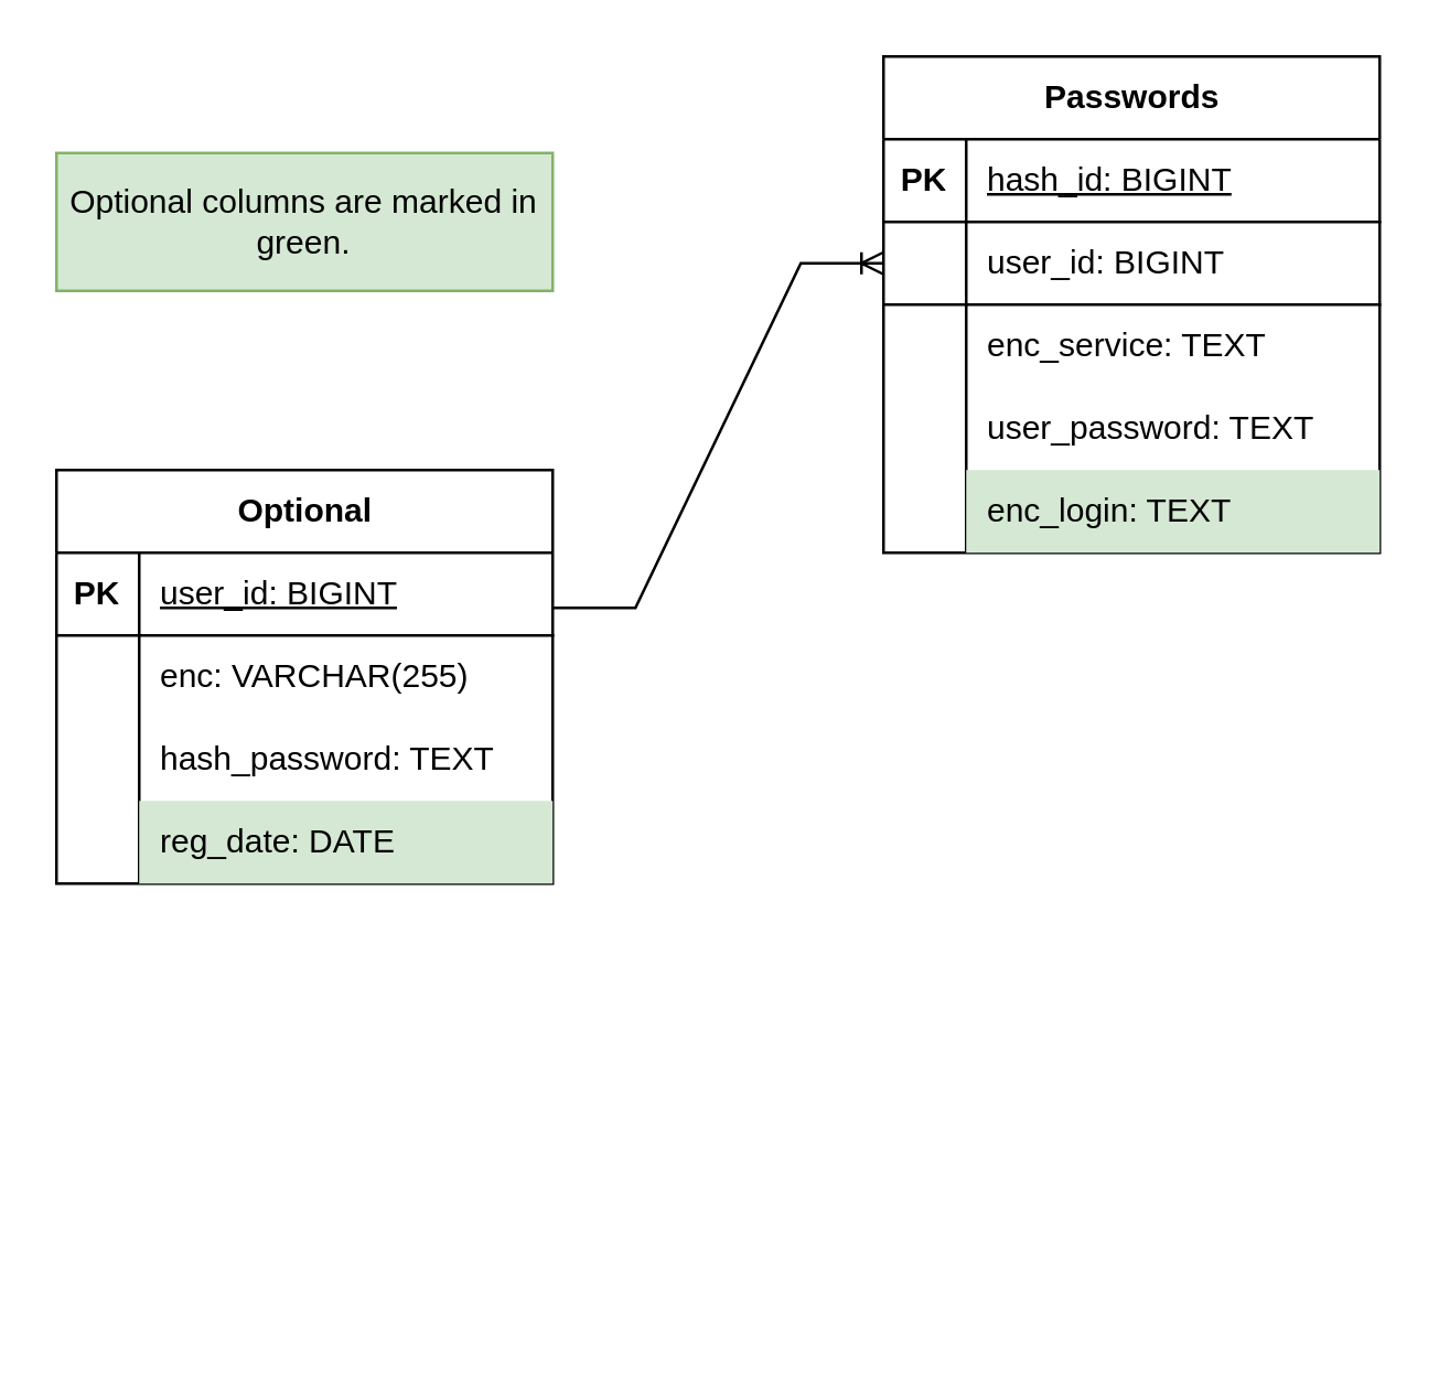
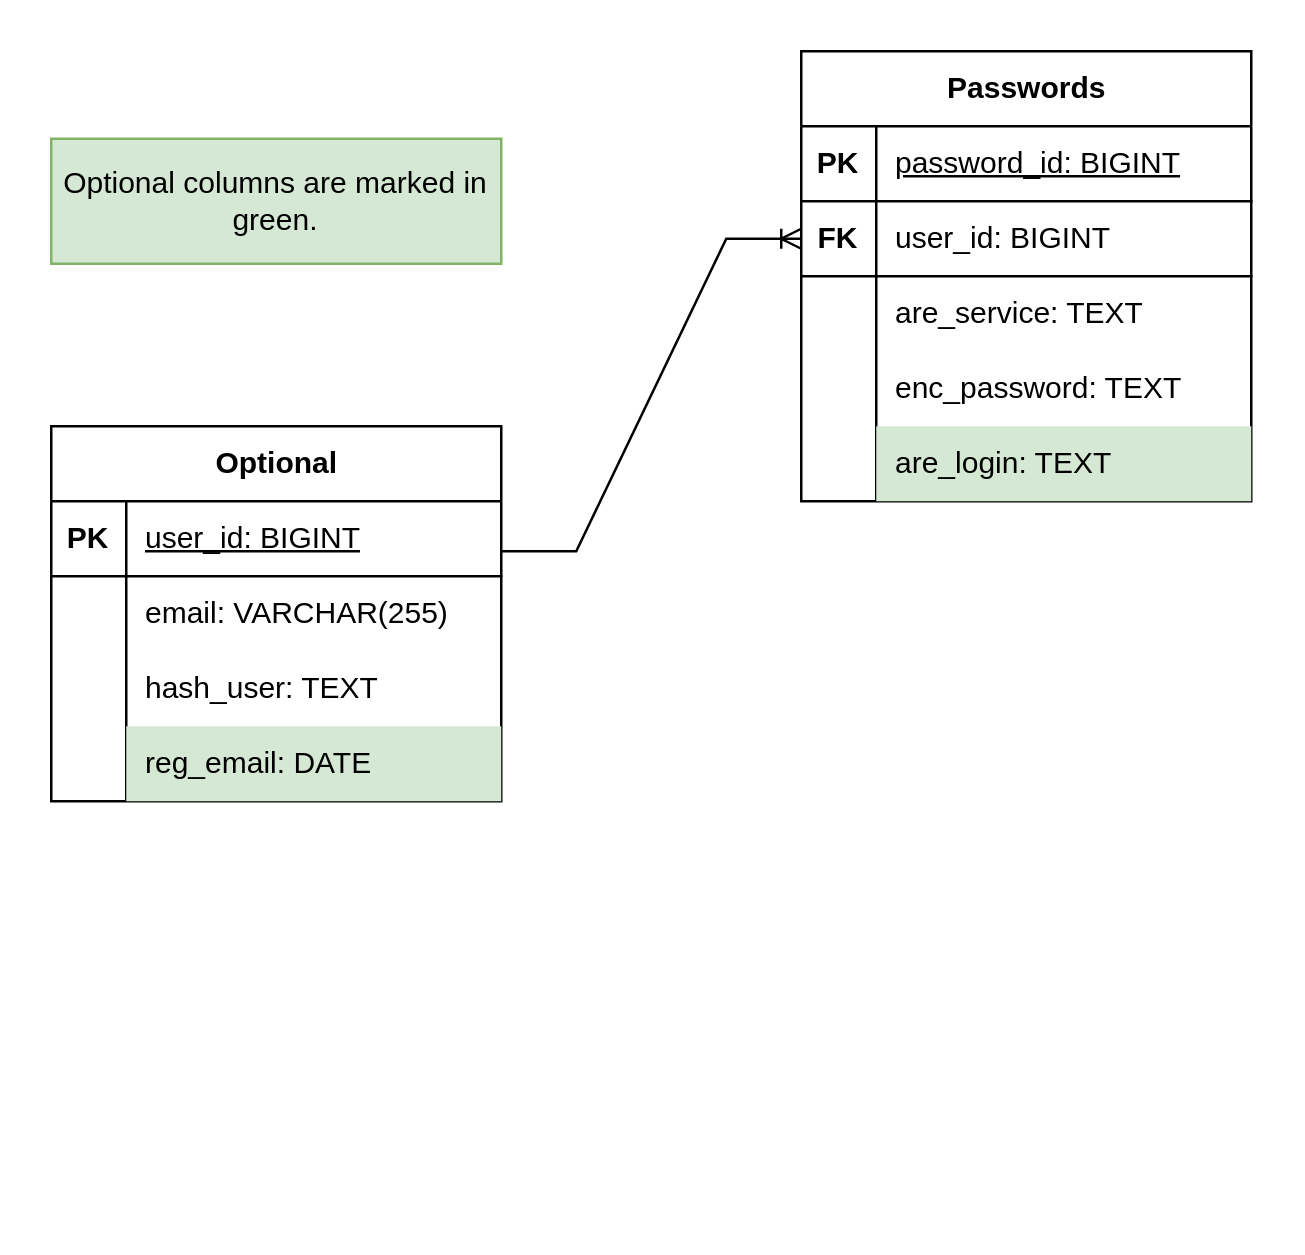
- <mxCell id="18" value="&lt;span style=&quot;font-weight: normal;&quot;&gt;hash_id: BIGINT&lt;/span&gt;" style="shape=partialRectangle;connectable=0;fillColor=none;top=0;left=0;bottom=0;right=0;align=left;spacingLeft=6;fontStyle=5;overflow=hidden;whiteSpace=wrap;html=1;" vertex="1" parent="16"><mxGeometry x="30" width="150" height="30" as="geometry"><mxRectangle width="150" height="30" as="alternateBounds" /></mxGeometry></mxCell>
+ <mxCell id="18" value="&lt;span style=&quot;font-weight: normal;&quot;&gt;password_id: BIGINT&lt;/span&gt;" style="shape=partialRectangle;connectable=0;fillColor=none;top=0;left=0;bottom=0;right=0;align=left;spacingLeft=6;fontStyle=5;overflow=hidden;whiteSpace=wrap;html=1;" vertex="1" parent="16"><mxGeometry x="30" width="150" height="30" as="geometry"><mxRectangle width="150" height="30" as="alternateBounds" /></mxGeometry></mxCell>
+ <mxCell id="36" value="FK" style="shape=partialRectangle;connectable=0;fillColor=none;top=0;left=0;bottom=0;right=0;fontStyle=1;overflow=hidden;whiteSpace=wrap;html=1;" vertex="1" parent="1"><mxGeometry x="320" y="80" width="30" height="30" as="geometry"><mxRectangle width="30" height="30" as="alternateBounds" /></mxGeometry></mxCell>
- <mxCell id="24" value="enc_service: TEXT" style="shape=partialRectangle;connectable=0;fillColor=none;top=0;left=0;bottom=0;right=0;align=left;spacingLeft=6;overflow=hidden;whiteSpace=wrap;html=1;" vertex="1" parent="22"><mxGeometry x="30" width="150" height="30" as="geometry"><mxRectangle width="150" height="30" as="alternateBounds" /></mxGeometry></mxCell>
+ <mxCell id="24" value="are_service: TEXT" style="shape=partialRectangle;connectable=0;fillColor=none;top=0;left=0;bottom=0;right=0;align=left;spacingLeft=6;overflow=hidden;whiteSpace=wrap;html=1;" vertex="1" parent="22"><mxGeometry x="30" width="150" height="30" as="geometry"><mxRectangle width="150" height="30" as="alternateBounds" /></mxGeometry></mxCell>
- <mxCell id="27" value="user_password: TEXT" style="shape=partialRectangle;connectable=0;fillColor=none;top=0;left=0;bottom=0;right=0;align=left;spacingLeft=6;overflow=hidden;whiteSpace=wrap;html=1;" vertex="1" parent="25"><mxGeometry x="30" width="150" height="30" as="geometry"><mxRectangle width="150" height="30" as="alternateBounds" /></mxGeometry></mxCell>
+ <mxCell id="27" value="enc_password: TEXT" style="shape=partialRectangle;connectable=0;fillColor=none;top=0;left=0;bottom=0;right=0;align=left;spacingLeft=6;overflow=hidden;whiteSpace=wrap;html=1;" vertex="1" parent="25"><mxGeometry x="30" width="150" height="30" as="geometry"><mxRectangle width="150" height="30" as="alternateBounds" /></mxGeometry></mxCell>
- <mxCell id="30" value="enc_login: TEXT" style="shape=partialRectangle;connectable=0;fillColor=#d5e8d4;top=0;left=0;bottom=0;right=0;align=left;spacingLeft=6;overflow=hidden;whiteSpace=wrap;html=1;strokeColor=#82b366;" vertex="1" parent="28"><mxGeometry x="30" width="150" height="30" as="geometry"><mxRectangle width="150" height="30" as="alternateBounds" /></mxGeometry></mxCell>
+ <mxCell id="30" value="are_login: TEXT" style="shape=partialRectangle;connectable=0;fillColor=#d5e8d4;top=0;left=0;bottom=0;right=0;align=left;spacingLeft=6;overflow=hidden;whiteSpace=wrap;html=1;strokeColor=#82b366;" vertex="1" parent="28"><mxGeometry x="30" width="150" height="30" as="geometry"><mxRectangle width="150" height="30" as="alternateBounds" /></mxGeometry></mxCell>
- <mxCell id="8" value="enc: VARCHAR(255)" style="shape=partialRectangle;connectable=0;fillColor=none;top=0;left=0;bottom=0;right=0;align=left;spacingLeft=6;overflow=hidden;whiteSpace=wrap;html=1;" vertex="1" parent="6"><mxGeometry x="30" width="150" height="30" as="geometry"><mxRectangle width="150" height="30" as="alternateBounds" /></mxGeometry></mxCell>
+ <mxCell id="8" value="email: VARCHAR(255)" style="shape=partialRectangle;connectable=0;fillColor=none;top=0;left=0;bottom=0;right=0;align=left;spacingLeft=6;overflow=hidden;whiteSpace=wrap;html=1;" vertex="1" parent="6"><mxGeometry x="30" width="150" height="30" as="geometry"><mxRectangle width="150" height="30" as="alternateBounds" /></mxGeometry></mxCell>
- <mxCell id="11" value="hash_password: TEXT" style="shape=partialRectangle;connectable=0;fillColor=none;top=0;left=0;bottom=0;right=0;align=left;spacingLeft=6;overflow=hidden;whiteSpace=wrap;html=1;" vertex="1" parent="9"><mxGeometry x="30" width="150" height="30" as="geometry"><mxRectangle width="150" height="30" as="alternateBounds" /></mxGeometry></mxCell>
+ <mxCell id="11" value="hash_user: TEXT" style="shape=partialRectangle;connectable=0;fillColor=none;top=0;left=0;bottom=0;right=0;align=left;spacingLeft=6;overflow=hidden;whiteSpace=wrap;html=1;" vertex="1" parent="9"><mxGeometry x="30" width="150" height="30" as="geometry"><mxRectangle width="150" height="30" as="alternateBounds" /></mxGeometry></mxCell>
- <mxCell id="14" value="reg_date: DATE" style="shape=partialRectangle;connectable=0;fillColor=#d5e8d4;top=0;left=0;bottom=0;right=0;align=left;spacingLeft=6;overflow=hidden;whiteSpace=wrap;html=1;strokeColor=#82b366;" vertex="1" parent="12"><mxGeometry x="30" width="150" height="30" as="geometry"><mxRectangle width="150" height="30" as="alternateBounds" /></mxGeometry></mxCell>
+ <mxCell id="14" value="reg_email: DATE" style="shape=partialRectangle;connectable=0;fillColor=#d5e8d4;top=0;left=0;bottom=0;right=0;align=left;spacingLeft=6;overflow=hidden;whiteSpace=wrap;html=1;strokeColor=#82b366;" vertex="1" parent="12"><mxGeometry x="30" width="150" height="30" as="geometry"><mxRectangle width="150" height="30" as="alternateBounds" /></mxGeometry></mxCell>
